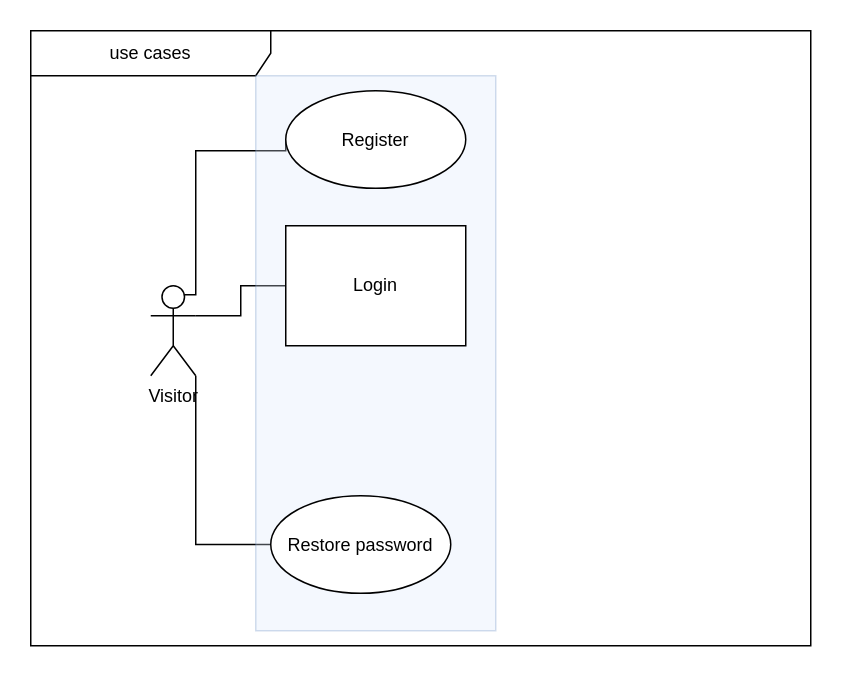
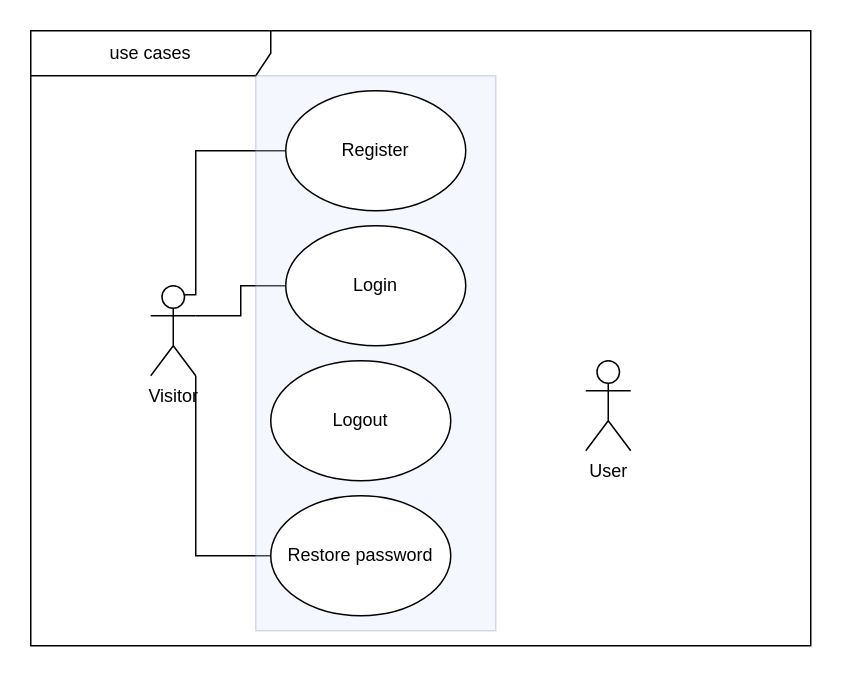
- <mxCell id="9" value="Register" style="ellipse;whiteSpace=wrap;html=1;" parent="1" vertex="1"><mxGeometry x="190" y="60" width="120" height="65" as="geometry" /></mxCell>
+ <mxCell id="9" value="Register" style="ellipse;whiteSpace=wrap;html=1;" parent="1" vertex="1"><mxGeometry x="190" y="60" width="120" height="80" as="geometry" /></mxCell>
- <mxCell id="10" value="Login" style="whiteSpace=wrap;html=1;rounded=0;" parent="1" vertex="1"><mxGeometry x="190" y="150" width="120" height="80" as="geometry" /></mxCell>
+ <mxCell id="10" value="Login" style="ellipse;whiteSpace=wrap;html=1;" parent="1" vertex="1"><mxGeometry x="190" y="150" width="120" height="80" as="geometry" /></mxCell>
+ <mxCell id="8" value="User" style="shape=umlActor;verticalLabelPosition=bottom;verticalAlign=top;html=1;outlineConnect=0;" vertex="1" parent="6"><mxGeometry x="370" y="220" width="30" height="60" as="geometry" /></mxCell>
+ <mxCell id="11" value="Logout" style="ellipse;whiteSpace=wrap;html=1;" parent="1" vertex="1"><mxGeometry x="180" y="240" width="120" height="80" as="geometry" /></mxCell>
- <mxCell id="12" value="Restore password" style="ellipse;whiteSpace=wrap;html=1;" parent="1" vertex="1"><mxGeometry x="180" y="330" width="120" height="65" as="geometry" /></mxCell>
+ <mxCell id="12" value="Restore password" style="ellipse;whiteSpace=wrap;html=1;" parent="1" vertex="1"><mxGeometry x="180" y="330" width="120" height="80" as="geometry" /></mxCell>
